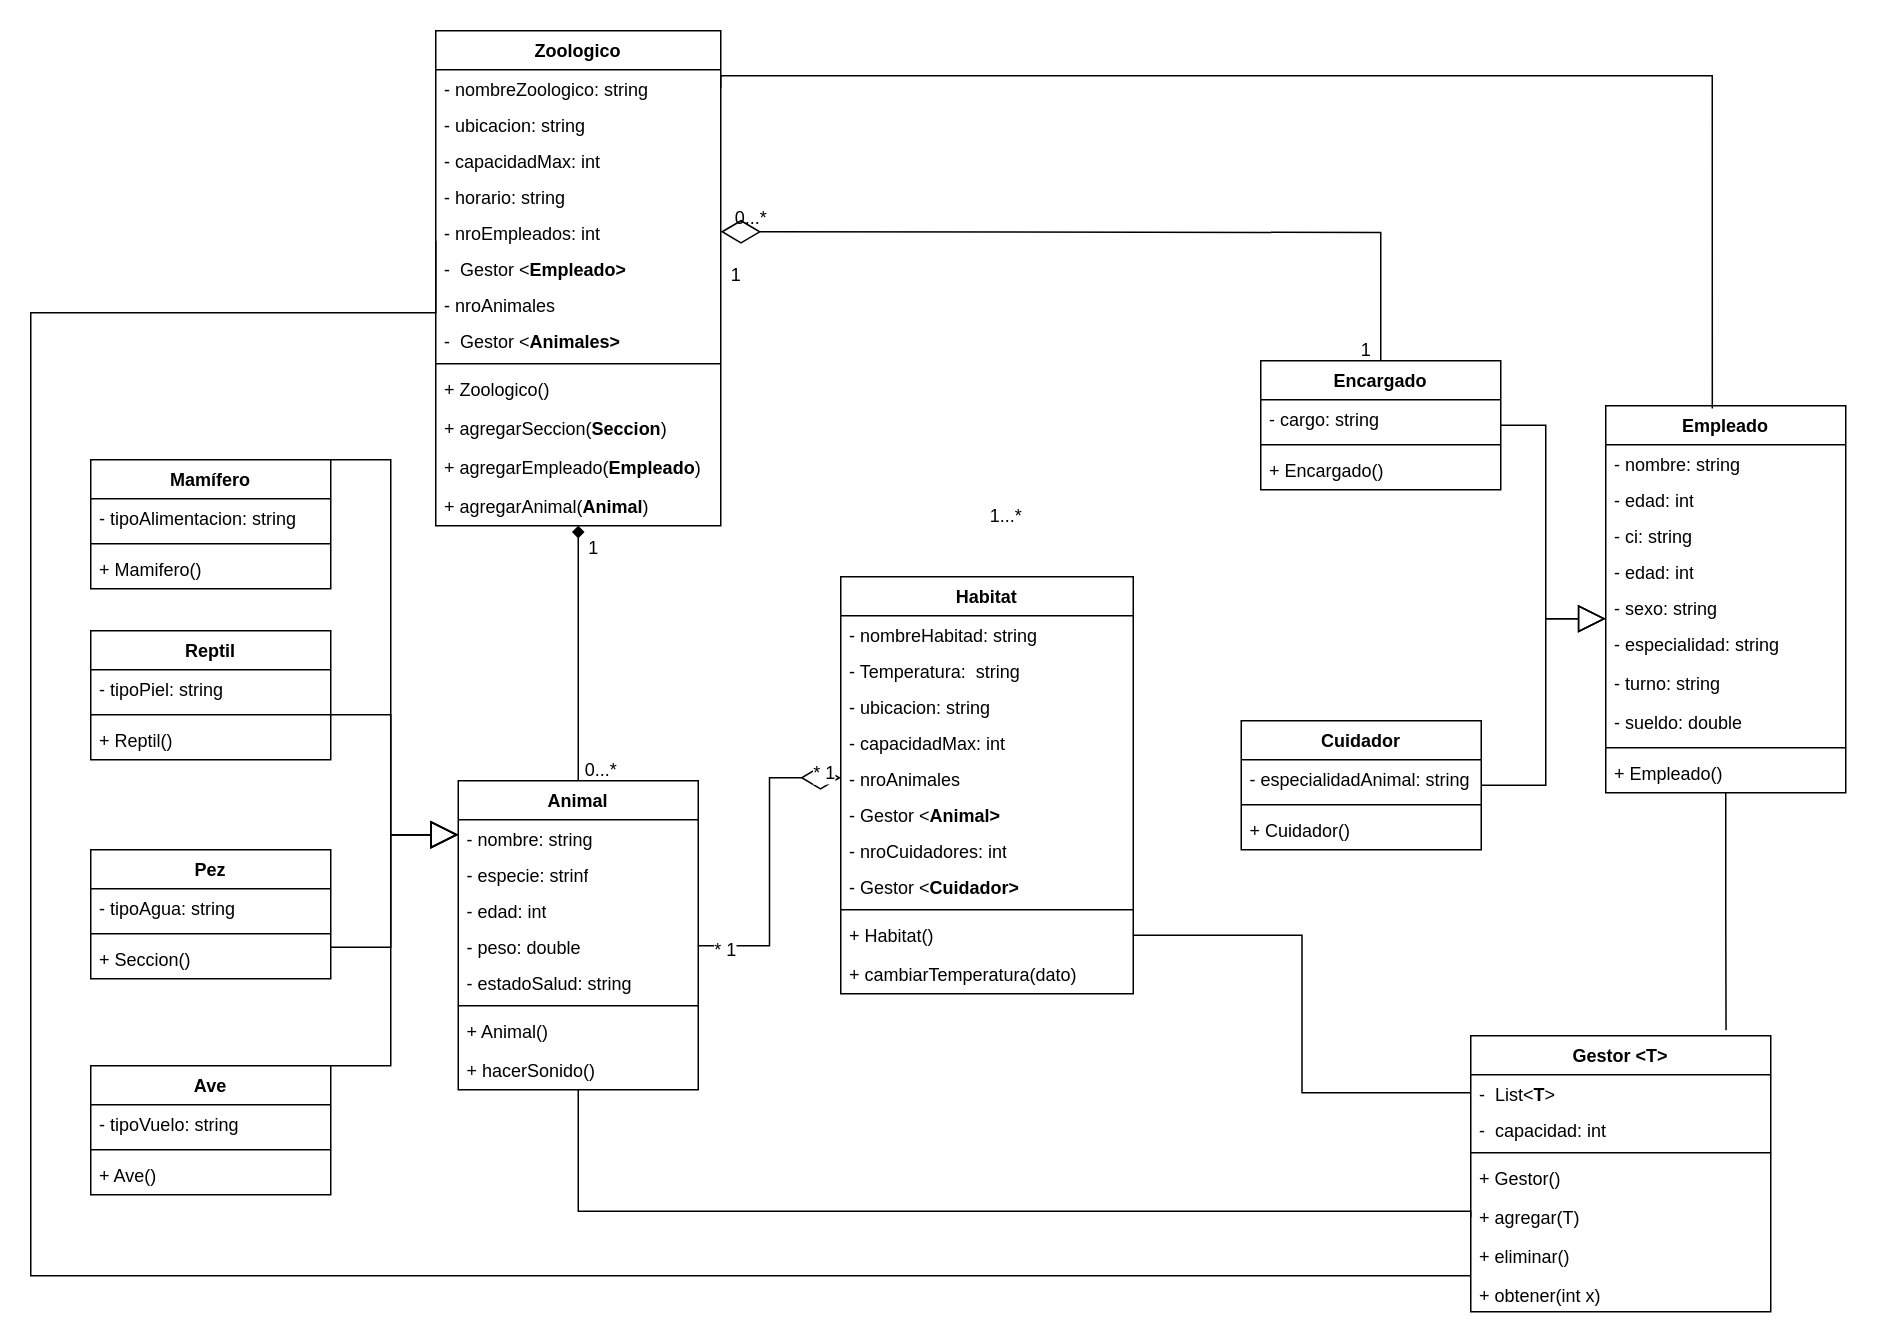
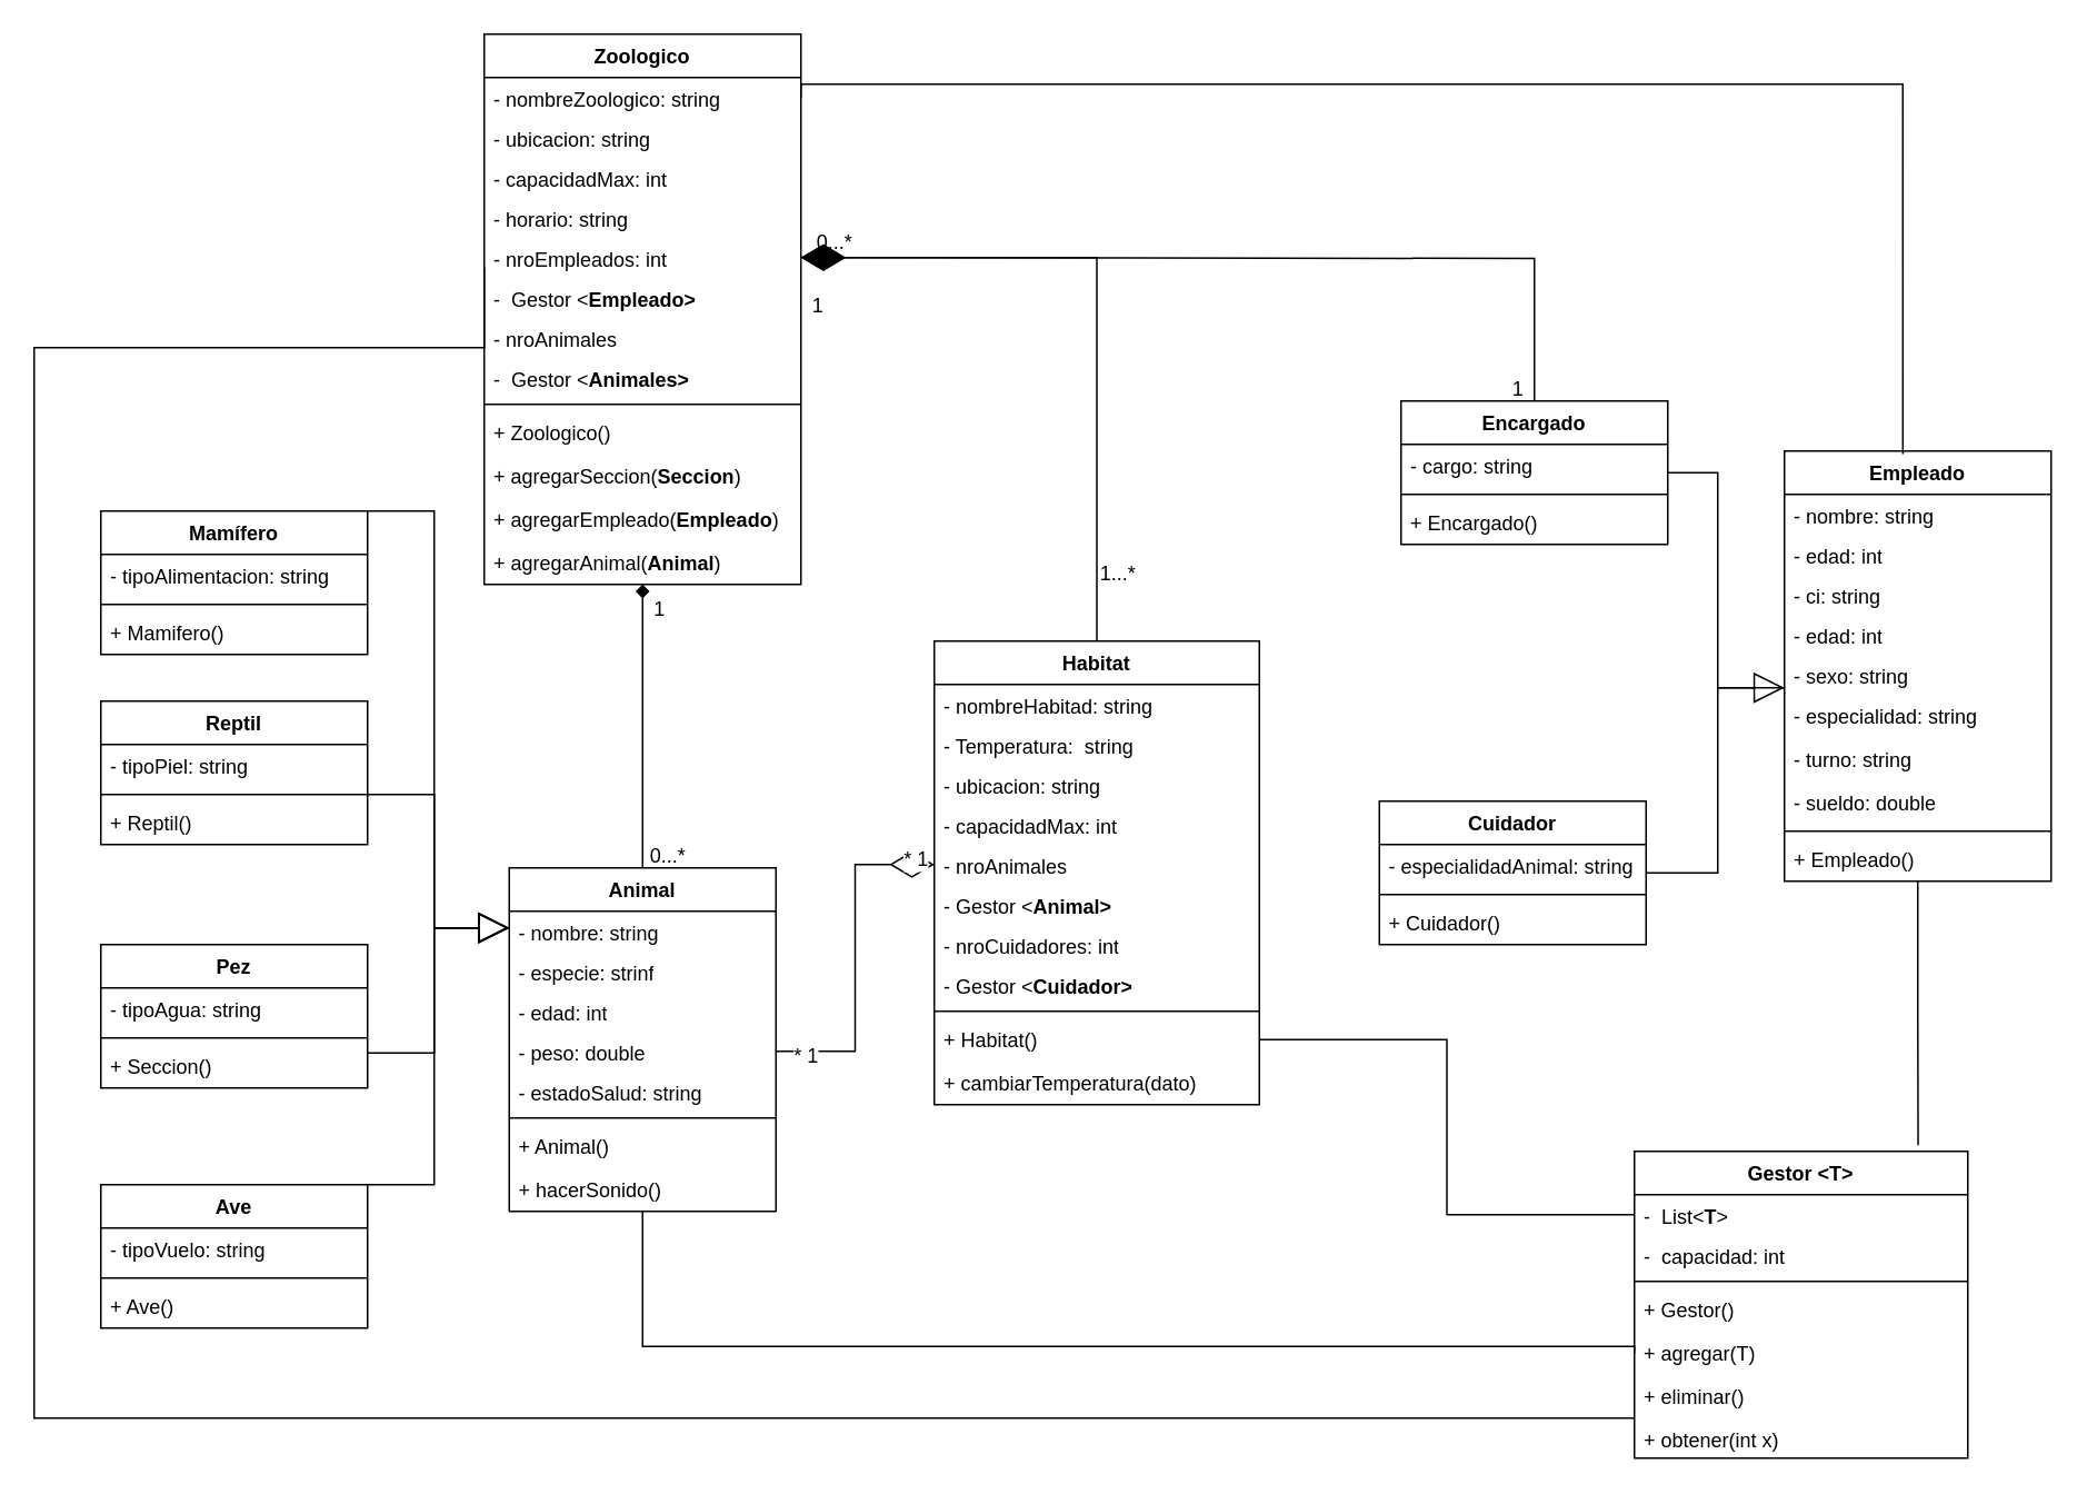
+ <mxCell id="96" value="" style="endArrow=diamondThin;endFill=1;endSize=24;html=1;rounded=0;entryX=1;entryY=0.5;entryDx=0;entryDy=0;edgeStyle=orthogonalEdgeStyle;exitX=0.5;exitY=0;exitDx=0;exitDy=0;" edge="1" parent="1" source="16" target="7"><mxGeometry width="160" relative="1" as="geometry"><mxPoint x="560" y="210" as="sourcePoint" /><mxPoint x="521" y="330" as="targetPoint" /></mxGeometry></mxCell>
- <mxCell id="77" value="" style="endArrow=block;endSize=16;endFill=0;html=1;rounded=0;edgeStyle=orthogonalEdgeStyle;" edge="1" parent="1" source="72" target="57"><mxGeometry width="160" relative="1" as="geometry"><mxPoint x="834" y="606" as="sourcePoint" /><mxPoint x="780" y="500" as="targetPoint" /><Array as="points"><mxPoint x="1030" y="283" /><mxPoint x="1030" y="412" /></Array></mxGeometry></mxCell>
+ <mxCell id="77" value="" style="endArrow=none;endSize=16;endFill=0;html=1;rounded=0;edgeStyle=orthogonalEdgeStyle;" edge="1" parent="1" source="72" target="57"><mxGeometry width="160" relative="1" as="geometry"><mxPoint x="834" y="606" as="sourcePoint" /><mxPoint x="780" y="500" as="targetPoint" /><Array as="points"><mxPoint x="1030" y="283" /><mxPoint x="1030" y="412" /></Array></mxGeometry></mxCell>
